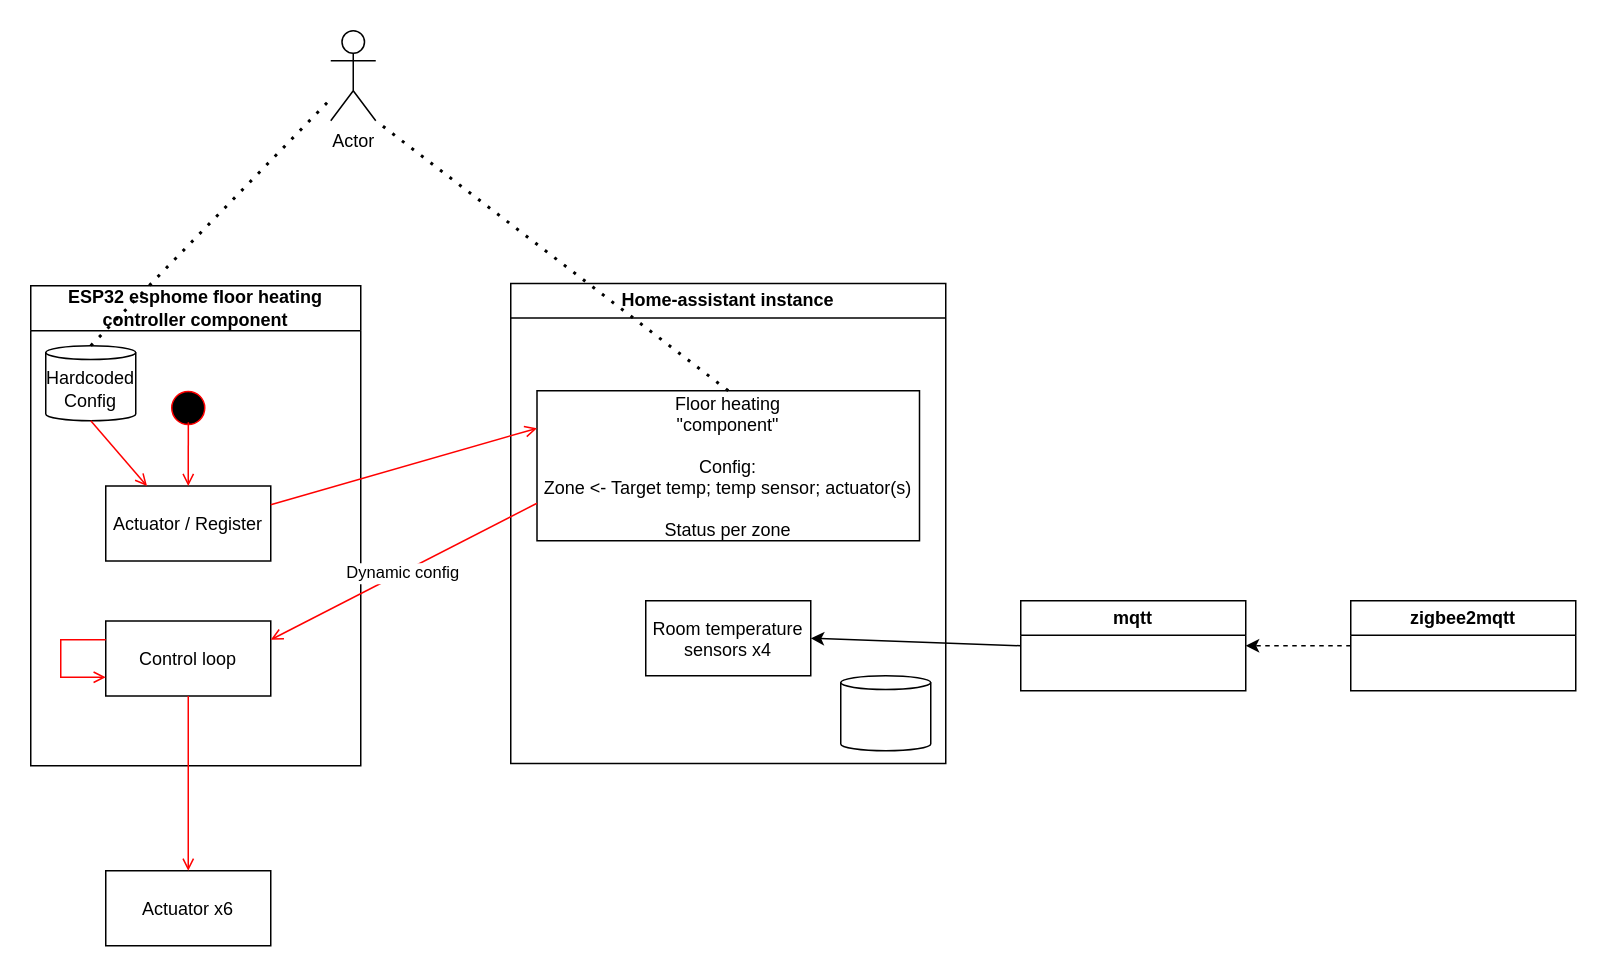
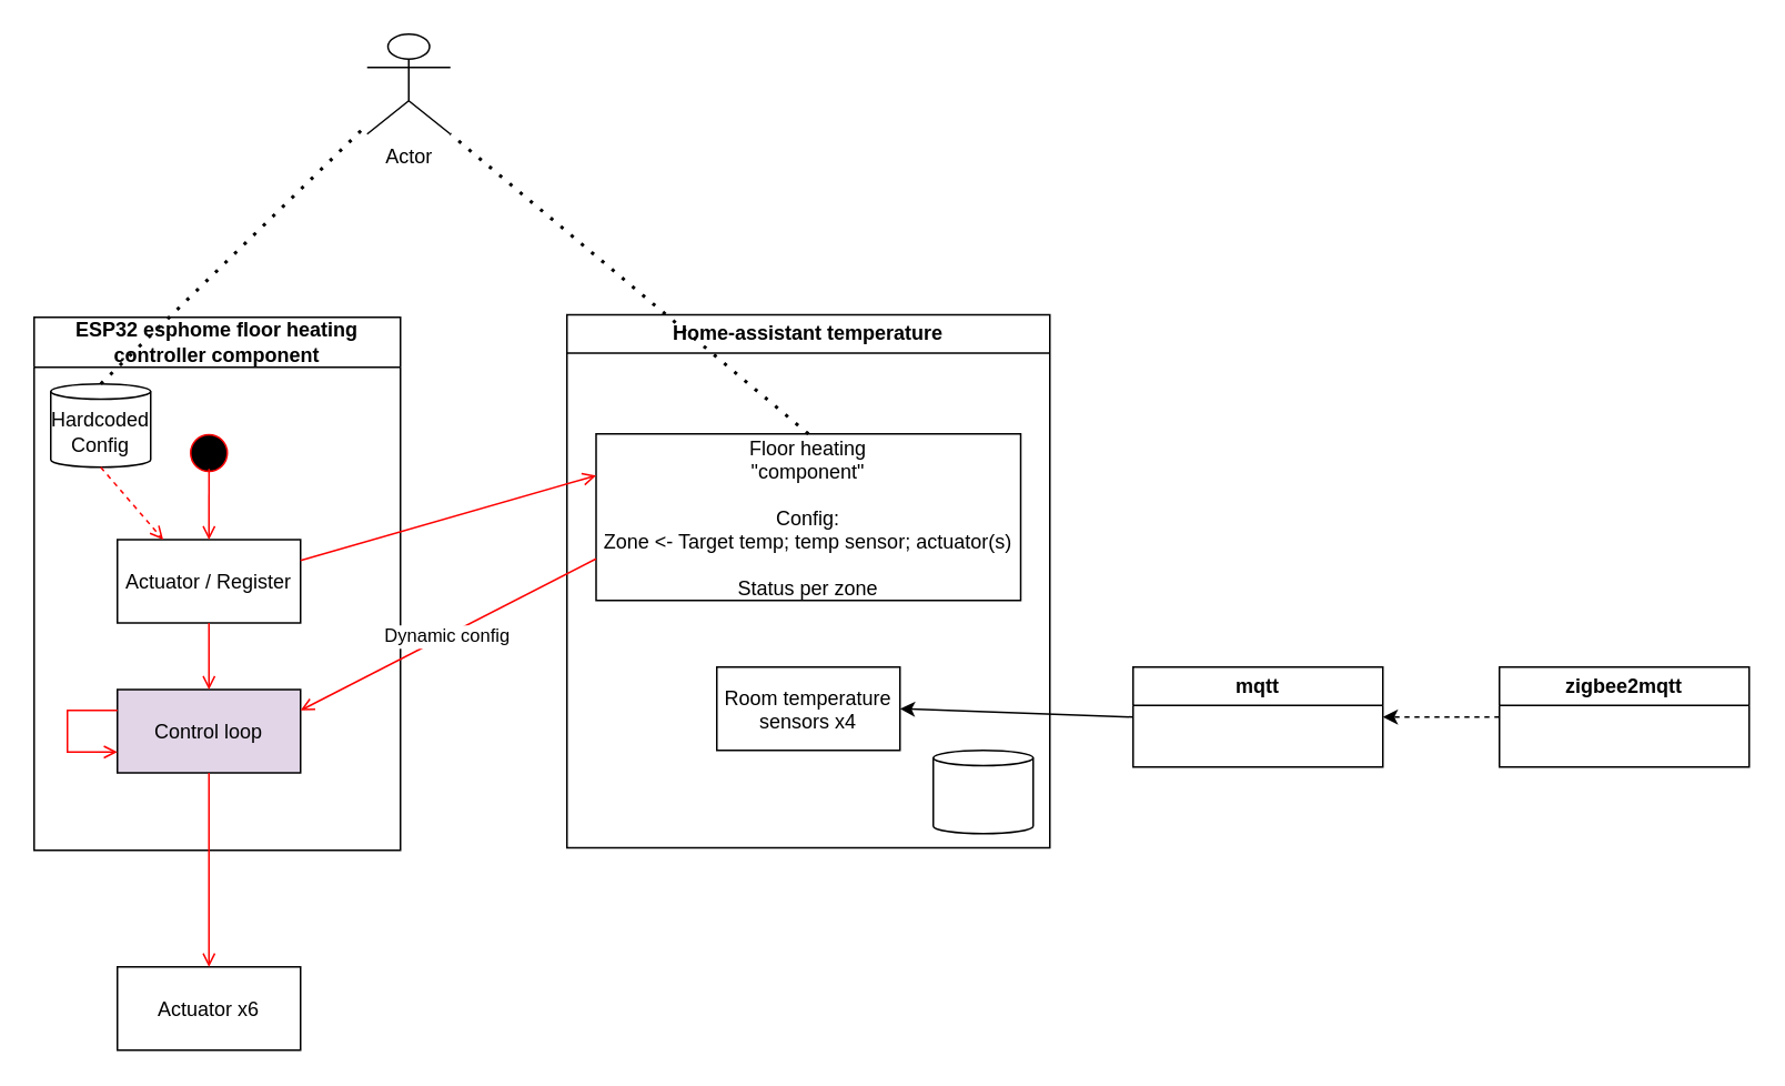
- <mxCell id="19" value="Actor" style="shape=umlActor;verticalLabelPosition=bottom;verticalAlign=top;html=1;outlineConnect=0;" parent="1" vertex="1"><mxGeometry x="220" y="20" width="30" height="60" as="geometry" /></mxCell>
+ <mxCell id="19" value="Actor" style="shape=umlActor;verticalLabelPosition=bottom;verticalAlign=top;html=1;outlineConnect=0;" parent="1" vertex="1"><mxGeometry x="220" y="20" width="50" height="60" as="geometry" /></mxCell>
- <mxCell id="13" value="Home-assistant instance" style="swimlane;whiteSpace=wrap" parent="1" vertex="1"><mxGeometry x="340" y="188.5" width="290" height="320" as="geometry"><mxRectangle x="164.5" y="128" width="90" height="30" as="alternateBounds" /></mxGeometry></mxCell>
+ <mxCell id="13" value="Home-assistant temperature" style="swimlane;whiteSpace=wrap" parent="1" vertex="1"><mxGeometry x="340" y="188.5" width="290" height="320" as="geometry"><mxRectangle x="164.5" y="128" width="90" height="30" as="alternateBounds" /></mxGeometry></mxCell>
- <mxCell id="10" value="" style="endArrow=open;strokeColor=#FF0000;endFill=1;rounded=0;exitX=0.5;exitY=1;exitDx=0;exitDy=0;exitPerimeter=0;entryX=0.25;entryY=0;entryDx=0;entryDy=0;" parent="2" source="9" target="4" edge="1"><mxGeometry relative="1" as="geometry"><mxPoint x="115" y="100.5" as="sourcePoint" /><mxPoint x="115" y="143.5" as="targetPoint" /></mxGeometry></mxCell>
+ <mxCell id="10" value="" style="endArrow=open;strokeColor=#FF0000;endFill=1;rounded=0;exitX=0.5;exitY=1;exitDx=0;exitDy=0;exitPerimeter=0;entryX=0.25;entryY=0;entryDx=0;entryDy=0;dashed=1;" parent="2" source="9" target="4" edge="1"><mxGeometry relative="1" as="geometry"><mxPoint x="115" y="100.5" as="sourcePoint" /><mxPoint x="115" y="143.5" as="targetPoint" /></mxGeometry></mxCell>
+ <mxCell id="7" value="" style="endArrow=open;strokeColor=#FF0000;endFill=1;rounded=0" parent="2" source="4" target="6" edge="1"><mxGeometry relative="1" as="geometry" /></mxCell>
- <mxCell id="6" value="Control loop" style="" parent="2" vertex="1"><mxGeometry x="50" y="223.5" width="110" height="50" as="geometry" /></mxCell>
+ <mxCell id="6" value="Control loop" style="fillColor=#e1d5e7;" parent="2" vertex="1"><mxGeometry x="50" y="223.5" width="110" height="50" as="geometry" /></mxCell>
